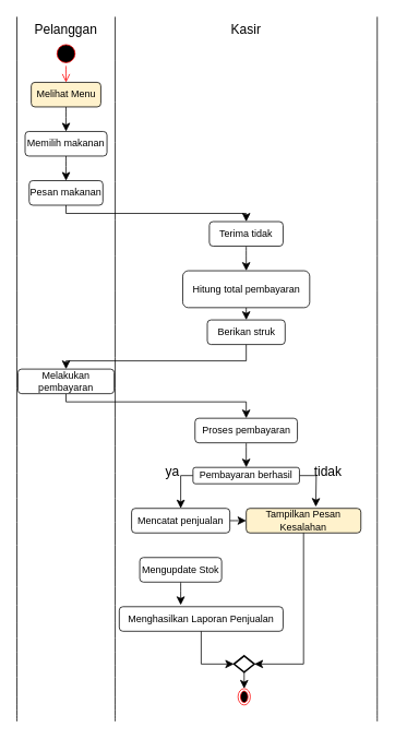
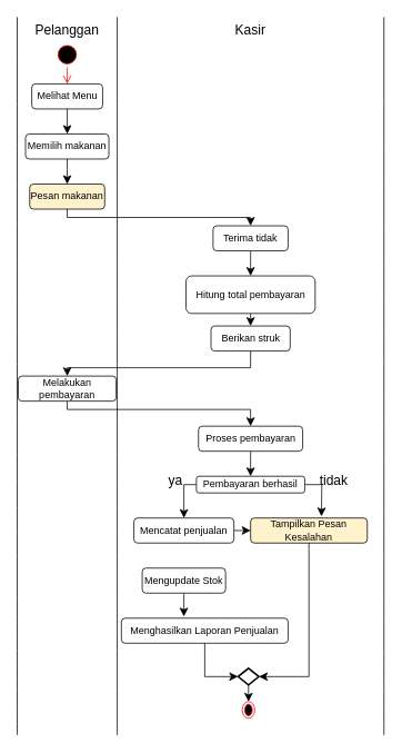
- <mxCell id="31" value="Melihat Menu" style="rounded=1;whiteSpace=wrap;html=1;fillColor=#fff2cc;" vertex="1" parent="1"><mxGeometry x="37.5" y="100" width="85" height="30" as="geometry" /></mxCell>
+ <mxCell id="31" value="Melihat Menu" style="rounded=1;whiteSpace=wrap;html=1;" vertex="1" parent="1"><mxGeometry x="37.5" y="100" width="85" height="30" as="geometry" /></mxCell>
- <mxCell id="27" value="Pesan makanan" style="rounded=1;whiteSpace=wrap;html=1;" vertex="1" parent="1"><mxGeometry x="35" y="220" width="90" height="30" as="geometry" /></mxCell>
+ <mxCell id="27" value="Pesan makanan" style="rounded=1;whiteSpace=wrap;html=1;fillColor=#fff2cc;" vertex="1" parent="1"><mxGeometry x="35" y="220" width="90" height="30" as="geometry" /></mxCell>
